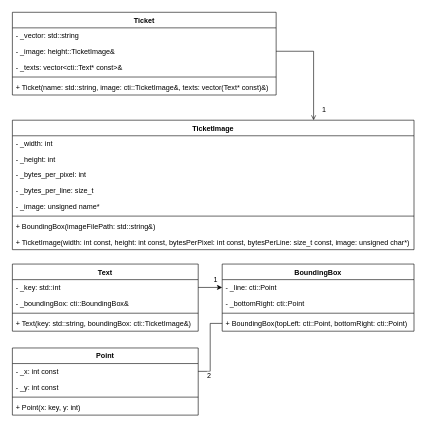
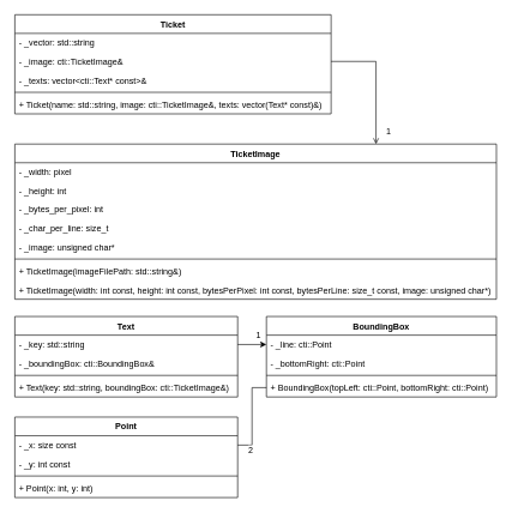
- <mxCell id="4" value="- _image: height::TicketImage&amp;" style="text;strokeColor=none;fillColor=none;align=left;verticalAlign=top;spacingLeft=4;spacingRight=4;overflow=hidden;rotatable=0;points=[[0,0.5],[1,0.5]];portConstraint=eastwest;" vertex="1" parent="2"><mxGeometry y="52" width="440" height="26" as="geometry" /></mxCell>
+ <mxCell id="4" value="- _image: cti::TicketImage&amp;" style="text;strokeColor=none;fillColor=none;align=left;verticalAlign=top;spacingLeft=4;spacingRight=4;overflow=hidden;rotatable=0;points=[[0,0.5],[1,0.5]];portConstraint=eastwest;" vertex="1" parent="2"><mxGeometry y="52" width="440" height="26" as="geometry" /></mxCell>
- <mxCell id="9" value="- _width: int" style="text;strokeColor=none;fillColor=none;align=left;verticalAlign=top;spacingLeft=4;spacingRight=4;overflow=hidden;rotatable=0;points=[[0,0.5],[1,0.5]];portConstraint=eastwest;" vertex="1" parent="8"><mxGeometry y="26" width="670" height="26" as="geometry" /></mxCell>
+ <mxCell id="9" value="- _width: pixel" style="text;strokeColor=none;fillColor=none;align=left;verticalAlign=top;spacingLeft=4;spacingRight=4;overflow=hidden;rotatable=0;points=[[0,0.5],[1,0.5]];portConstraint=eastwest;" vertex="1" parent="8"><mxGeometry y="26" width="670" height="26" as="geometry" /></mxCell>
- <mxCell id="12" value="- _bytes_per_line: size_t" style="text;strokeColor=none;fillColor=none;align=left;verticalAlign=top;spacingLeft=4;spacingRight=4;overflow=hidden;rotatable=0;points=[[0,0.5],[1,0.5]];portConstraint=eastwest;" vertex="1" parent="8"><mxGeometry y="104" width="670" height="26" as="geometry" /></mxCell>
+ <mxCell id="12" value="- _char_per_line: size_t" style="text;strokeColor=none;fillColor=none;align=left;verticalAlign=top;spacingLeft=4;spacingRight=4;overflow=hidden;rotatable=0;points=[[0,0.5],[1,0.5]];portConstraint=eastwest;" vertex="1" parent="8"><mxGeometry y="104" width="670" height="26" as="geometry" /></mxCell>
- <mxCell id="13" value="- _image: unsigned name*" style="text;strokeColor=none;fillColor=none;align=left;verticalAlign=top;spacingLeft=4;spacingRight=4;overflow=hidden;rotatable=0;points=[[0,0.5],[1,0.5]];portConstraint=eastwest;" vertex="1" parent="8"><mxGeometry y="130" width="670" height="26" as="geometry" /></mxCell>
+ <mxCell id="13" value="- _image: unsigned char*" style="text;strokeColor=none;fillColor=none;align=left;verticalAlign=top;spacingLeft=4;spacingRight=4;overflow=hidden;rotatable=0;points=[[0,0.5],[1,0.5]];portConstraint=eastwest;" vertex="1" parent="8"><mxGeometry y="130" width="670" height="26" as="geometry" /></mxCell>
- <mxCell id="15" value="+ BoundingBox(imageFilePath: std::string&amp;)" style="text;strokeColor=none;fillColor=none;align=left;verticalAlign=top;spacingLeft=4;spacingRight=4;overflow=hidden;rotatable=0;points=[[0,0.5],[1,0.5]];portConstraint=eastwest;" vertex="1" parent="8"><mxGeometry y="164" width="670" height="26" as="geometry" /></mxCell>
+ <mxCell id="15" value="+ TicketImage(imageFilePath: std::string&amp;)" style="text;strokeColor=none;fillColor=none;align=left;verticalAlign=top;spacingLeft=4;spacingRight=4;overflow=hidden;rotatable=0;points=[[0,0.5],[1,0.5]];portConstraint=eastwest;" vertex="1" parent="8"><mxGeometry y="164" width="670" height="26" as="geometry" /></mxCell>
- <mxCell id="20" value="- _key: std::int" style="text;strokeColor=none;fillColor=none;align=left;verticalAlign=top;spacingLeft=4;spacingRight=4;overflow=hidden;rotatable=0;points=[[0,0.5],[1,0.5]];portConstraint=eastwest;" vertex="1" parent="19"><mxGeometry y="26" width="310" height="26" as="geometry" /></mxCell>
+ <mxCell id="20" value="- _key: std::string" style="text;strokeColor=none;fillColor=none;align=left;verticalAlign=top;spacingLeft=4;spacingRight=4;overflow=hidden;rotatable=0;points=[[0,0.5],[1,0.5]];portConstraint=eastwest;" vertex="1" parent="19"><mxGeometry y="26" width="310" height="26" as="geometry" /></mxCell>
- <mxCell id="30" value="- _x: int const" style="text;strokeColor=none;fillColor=none;align=left;verticalAlign=top;spacingLeft=4;spacingRight=4;overflow=hidden;rotatable=0;points=[[0,0.5],[1,0.5]];portConstraint=eastwest;" vertex="1" parent="29"><mxGeometry y="26" width="310" height="26" as="geometry" /></mxCell>
+ <mxCell id="30" value="- _x: size const" style="text;strokeColor=none;fillColor=none;align=left;verticalAlign=top;spacingLeft=4;spacingRight=4;overflow=hidden;rotatable=0;points=[[0,0.5],[1,0.5]];portConstraint=eastwest;" vertex="1" parent="29"><mxGeometry y="26" width="310" height="26" as="geometry" /></mxCell>
- <mxCell id="33" value="+ Point(x: key, y: int)" style="text;strokeColor=none;fillColor=none;align=left;verticalAlign=top;spacingLeft=4;spacingRight=4;overflow=hidden;rotatable=0;points=[[0,0.5],[1,0.5]];portConstraint=eastwest;" vertex="1" parent="29"><mxGeometry y="86" width="310" height="26" as="geometry" /></mxCell>
+ <mxCell id="33" value="+ Point(x: int, y: int)" style="text;strokeColor=none;fillColor=none;align=left;verticalAlign=top;spacingLeft=4;spacingRight=4;overflow=hidden;rotatable=0;points=[[0,0.5],[1,0.5]];portConstraint=eastwest;" vertex="1" parent="29"><mxGeometry y="86" width="310" height="26" as="geometry" /></mxCell>
